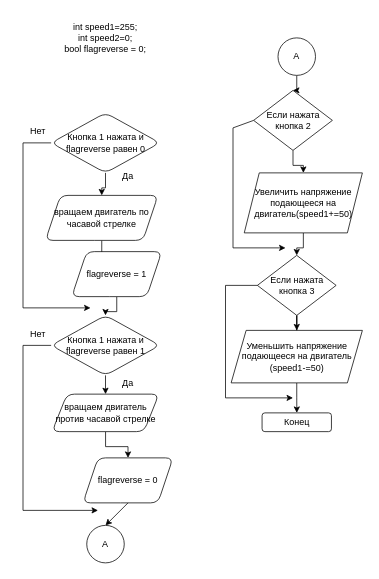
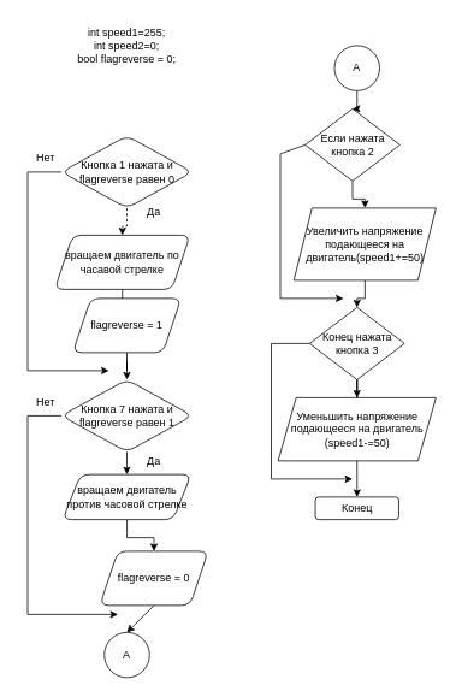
- <mxCell id="3" value="" style="edgeStyle=orthogonalEdgeStyle;rounded=0;orthogonalLoop=1;jettySize=auto;html=1;" edge="1" parent="1" source="4" target="6"><mxGeometry relative="1" as="geometry" /></mxCell>
+ <mxCell id="3" value="" style="edgeStyle=orthogonalEdgeStyle;rounded=0;orthogonalLoop=1;jettySize=auto;html=1;dashed=1;" edge="1" parent="1" source="4" target="6"><mxGeometry relative="1" as="geometry" /></mxCell>
- <mxCell id="8" value="flagreverse = 1" style="shape=parallelogram;perimeter=parallelogramPerimeter;whiteSpace=wrap;html=1;fixedSize=1;rounded=1;" vertex="1" parent="1"><mxGeometry x="95" y="335" width="120" height="60" as="geometry" /></mxCell>
+ <mxCell id="8" value="flagreverse = 1" style="shape=parallelogram;perimeter=parallelogramPerimeter;whiteSpace=wrap;html=1;fixedSize=1;rounded=1;" vertex="1" parent="1"><mxGeometry x="80" y="330" width="120" height="60" as="geometry" /></mxCell>
- <mxCell id="25" value="Если нажата кнопка 3" style="rhombus;whiteSpace=wrap;html=1;" vertex="1" parent="1"><mxGeometry x="342.5" y="340" width="105" height="80" as="geometry" /></mxCell>
+ <mxCell id="25" value="Конец нажата кнопка 3" style="rhombus;whiteSpace=wrap;html=1;" vertex="1" parent="1"><mxGeometry x="342.5" y="340" width="105" height="80" as="geometry" /></mxCell>
- <mxCell id="10" value="Кнопка 1 нажата и flagreverse равен 1" style="rhombus;whiteSpace=wrap;html=1;rounded=1;" vertex="1" parent="1"><mxGeometry x="67.5" y="420" width="145" height="80" as="geometry" /></mxCell>
+ <mxCell id="10" value="Кнопка 7 нажата и flagreverse равен 1" style="rhombus;whiteSpace=wrap;html=1;rounded=1;" vertex="1" parent="1"><mxGeometry x="67.5" y="420" width="145" height="80" as="geometry" /></mxCell>
- <mxCell id="12" value="вращаем двигатель против часавой стрелке" style="shape=parallelogram;perimeter=parallelogramPerimeter;whiteSpace=wrap;html=1;fixedSize=1;rounded=1;" vertex="1" parent="1"><mxGeometry x="68.75" y="525" width="142.5" height="50" as="geometry" /></mxCell>
+ <mxCell id="12" value="вращаем двигатель против часовой стрелке" style="shape=parallelogram;perimeter=parallelogramPerimeter;whiteSpace=wrap;html=1;fixedSize=1;rounded=1;" vertex="1" parent="1"><mxGeometry x="68.75" y="525" width="142.5" height="50" as="geometry" /></mxCell>
